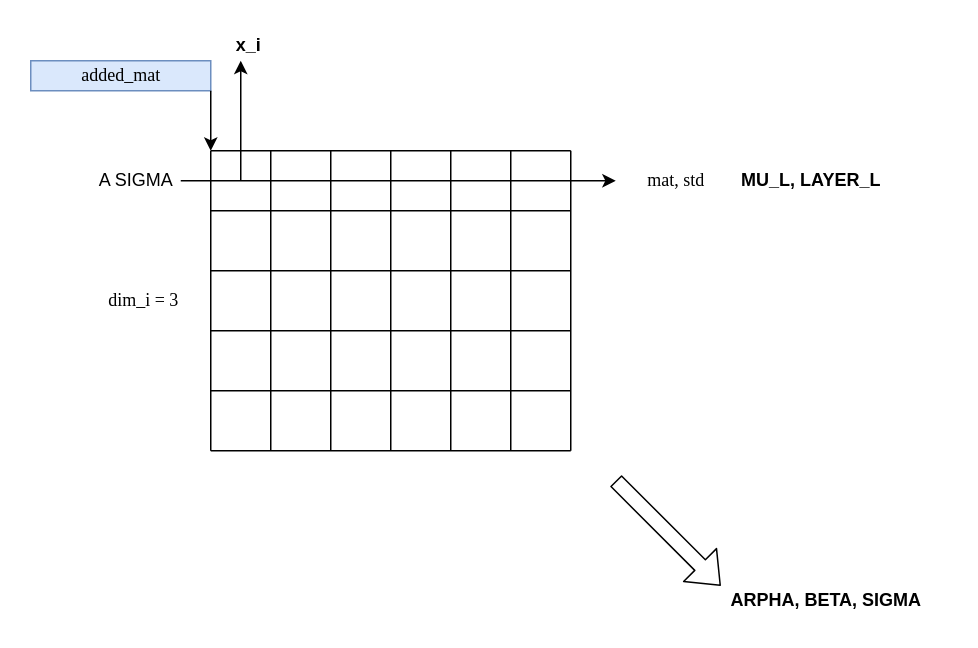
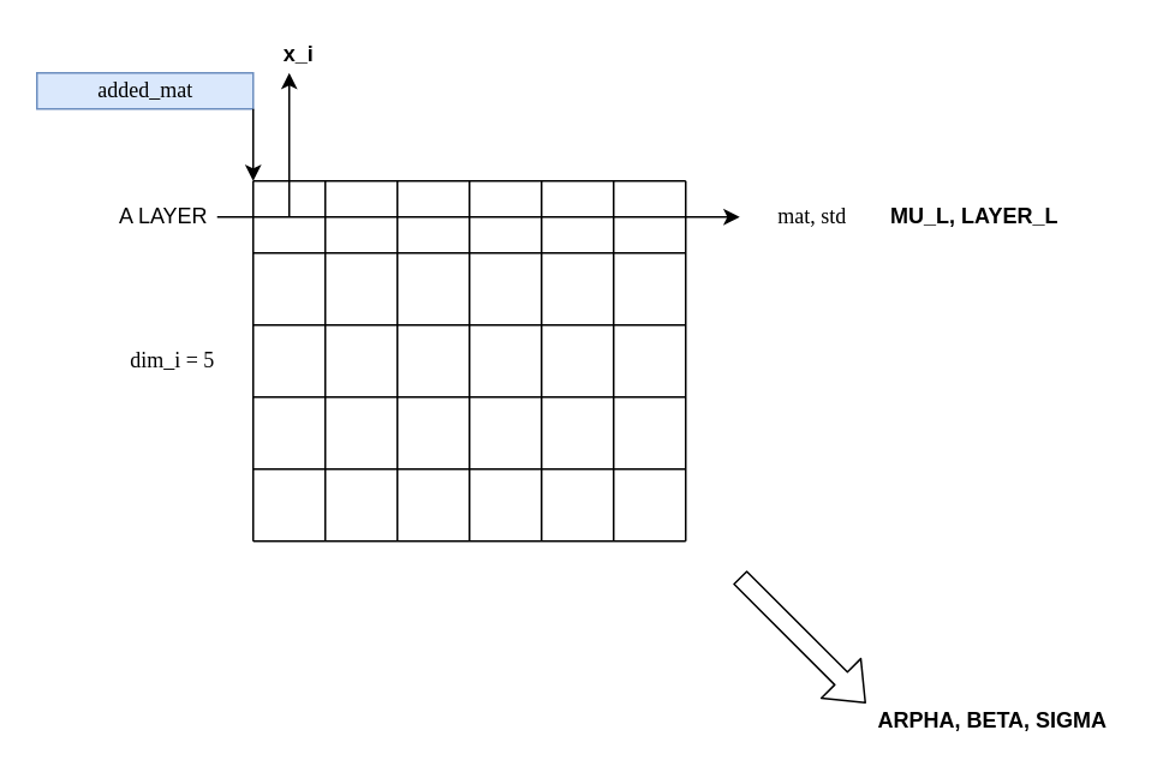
- <mxCell id="20" value="A SIGMA" style="text;html=1;align=center;verticalAlign=middle;resizable=0;points=[];autosize=1;" vertex="1" parent="1"><mxGeometry x="60" y="110" width="60" height="20" as="geometry" /></mxCell>
+ <mxCell id="20" value="A LAYER" style="text;html=1;align=center;verticalAlign=middle;resizable=0;points=[];autosize=1;" vertex="1" parent="1"><mxGeometry x="60" y="110" width="60" height="20" as="geometry" /></mxCell>
- <mxCell id="13" value="dim_i = 3" style="text;html=1;align=center;verticalAlign=middle;resizable=0;points=[];autosize=1;fontFamily=Verdana;" parent="1" vertex="1"><mxGeometry x="60" y="190" width="70" height="20" as="geometry" /></mxCell>
+ <mxCell id="13" value="dim_i = 5" style="text;html=1;align=center;verticalAlign=middle;resizable=0;points=[];autosize=1;fontFamily=Verdana;" parent="1" vertex="1"><mxGeometry x="60" y="190" width="70" height="20" as="geometry" /></mxCell>
